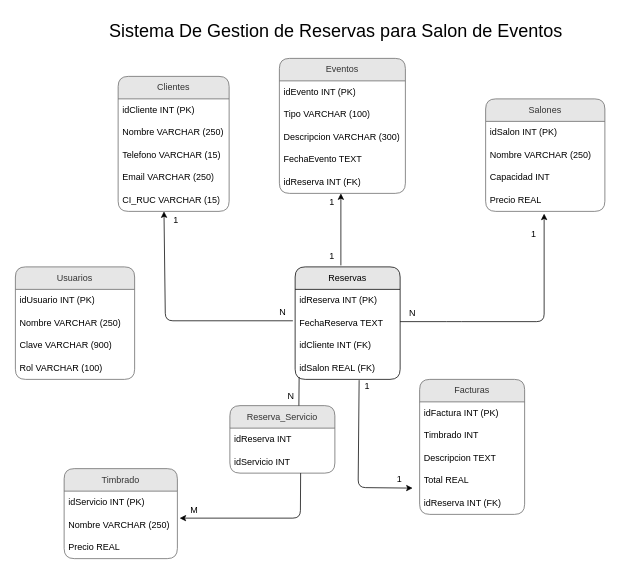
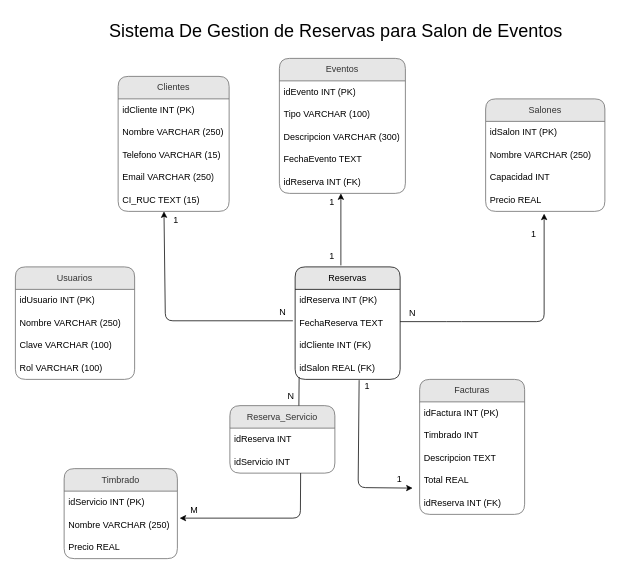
- <mxCell id="21" value="CI_RUC VARCHAR (15)" style="text;strokeColor=none;fillColor=none;align=left;verticalAlign=middle;spacingLeft=4;spacingRight=4;overflow=hidden;points=[[0,0.5],[1,0.5]];portConstraint=eastwest;rotatable=0;whiteSpace=wrap;html=1;" parent="16" vertex="1"><mxGeometry y="150" width="148" height="30" as="geometry" /></mxCell>
+ <mxCell id="21" value="CI_RUC TEXT (15)" style="text;strokeColor=none;fillColor=none;align=left;verticalAlign=middle;spacingLeft=4;spacingRight=4;overflow=hidden;points=[[0,0.5],[1,0.5]];portConstraint=eastwest;rotatable=0;whiteSpace=wrap;html=1;" parent="16" vertex="1"><mxGeometry y="150" width="148" height="30" as="geometry" /></mxCell>
- <mxCell id="57" value="Clave VARCHAR (900)" style="text;strokeColor=none;fillColor=none;align=left;verticalAlign=middle;spacingLeft=4;spacingRight=4;overflow=hidden;points=[[0,0.5],[1,0.5]];portConstraint=eastwest;rotatable=0;whiteSpace=wrap;html=1;" vertex="1" parent="54"><mxGeometry y="90" width="159" height="30" as="geometry" /></mxCell>
+ <mxCell id="57" value="Clave VARCHAR (100)" style="text;strokeColor=none;fillColor=none;align=left;verticalAlign=middle;spacingLeft=4;spacingRight=4;overflow=hidden;points=[[0,0.5],[1,0.5]];portConstraint=eastwest;rotatable=0;whiteSpace=wrap;html=1;" vertex="1" parent="54"><mxGeometry y="90" width="159" height="30" as="geometry" /></mxCell>
